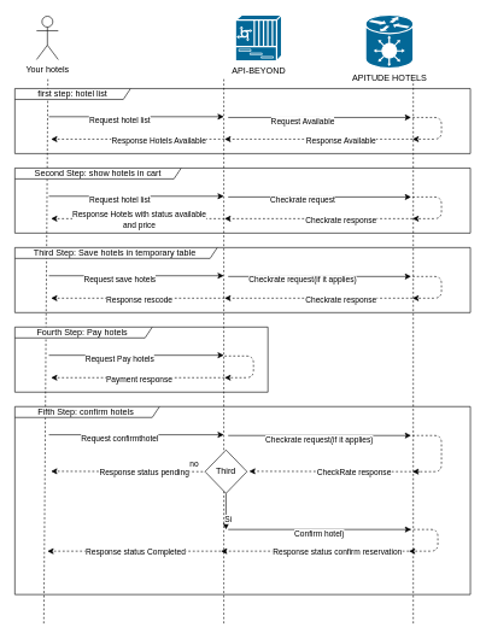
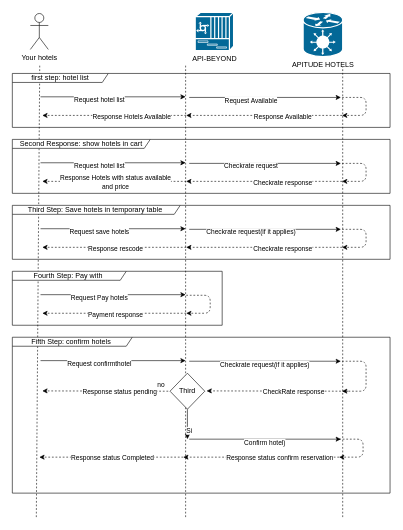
- <mxCell id="18" value="Second Step: show hotels in cart" style="shape=umlFrame;whiteSpace=wrap;html=1;width=230;height=15;" parent="1" vertex="1"><mxGeometry x="20" y="232" width="630" height="90" as="geometry" /></mxCell>
+ <mxCell id="18" value="Second Response: show hotels in cart" style="shape=umlFrame;whiteSpace=wrap;html=1;width=230;height=15;" parent="1" vertex="1"><mxGeometry x="20" y="232" width="630" height="90" as="geometry" /></mxCell>
- <mxCell id="38" value="Fourth Step: Pay hotels&amp;nbsp;" style="shape=umlFrame;whiteSpace=wrap;html=1;width=190;height=15;" parent="1" vertex="1"><mxGeometry x="20" y="452" width="350" height="90" as="geometry" /></mxCell>
+ <mxCell id="38" value="Fourth Step: Pay with&amp;nbsp;" style="shape=umlFrame;whiteSpace=wrap;html=1;width=190;height=15;" parent="1" vertex="1"><mxGeometry x="20" y="452" width="350" height="90" as="geometry" /></mxCell>
